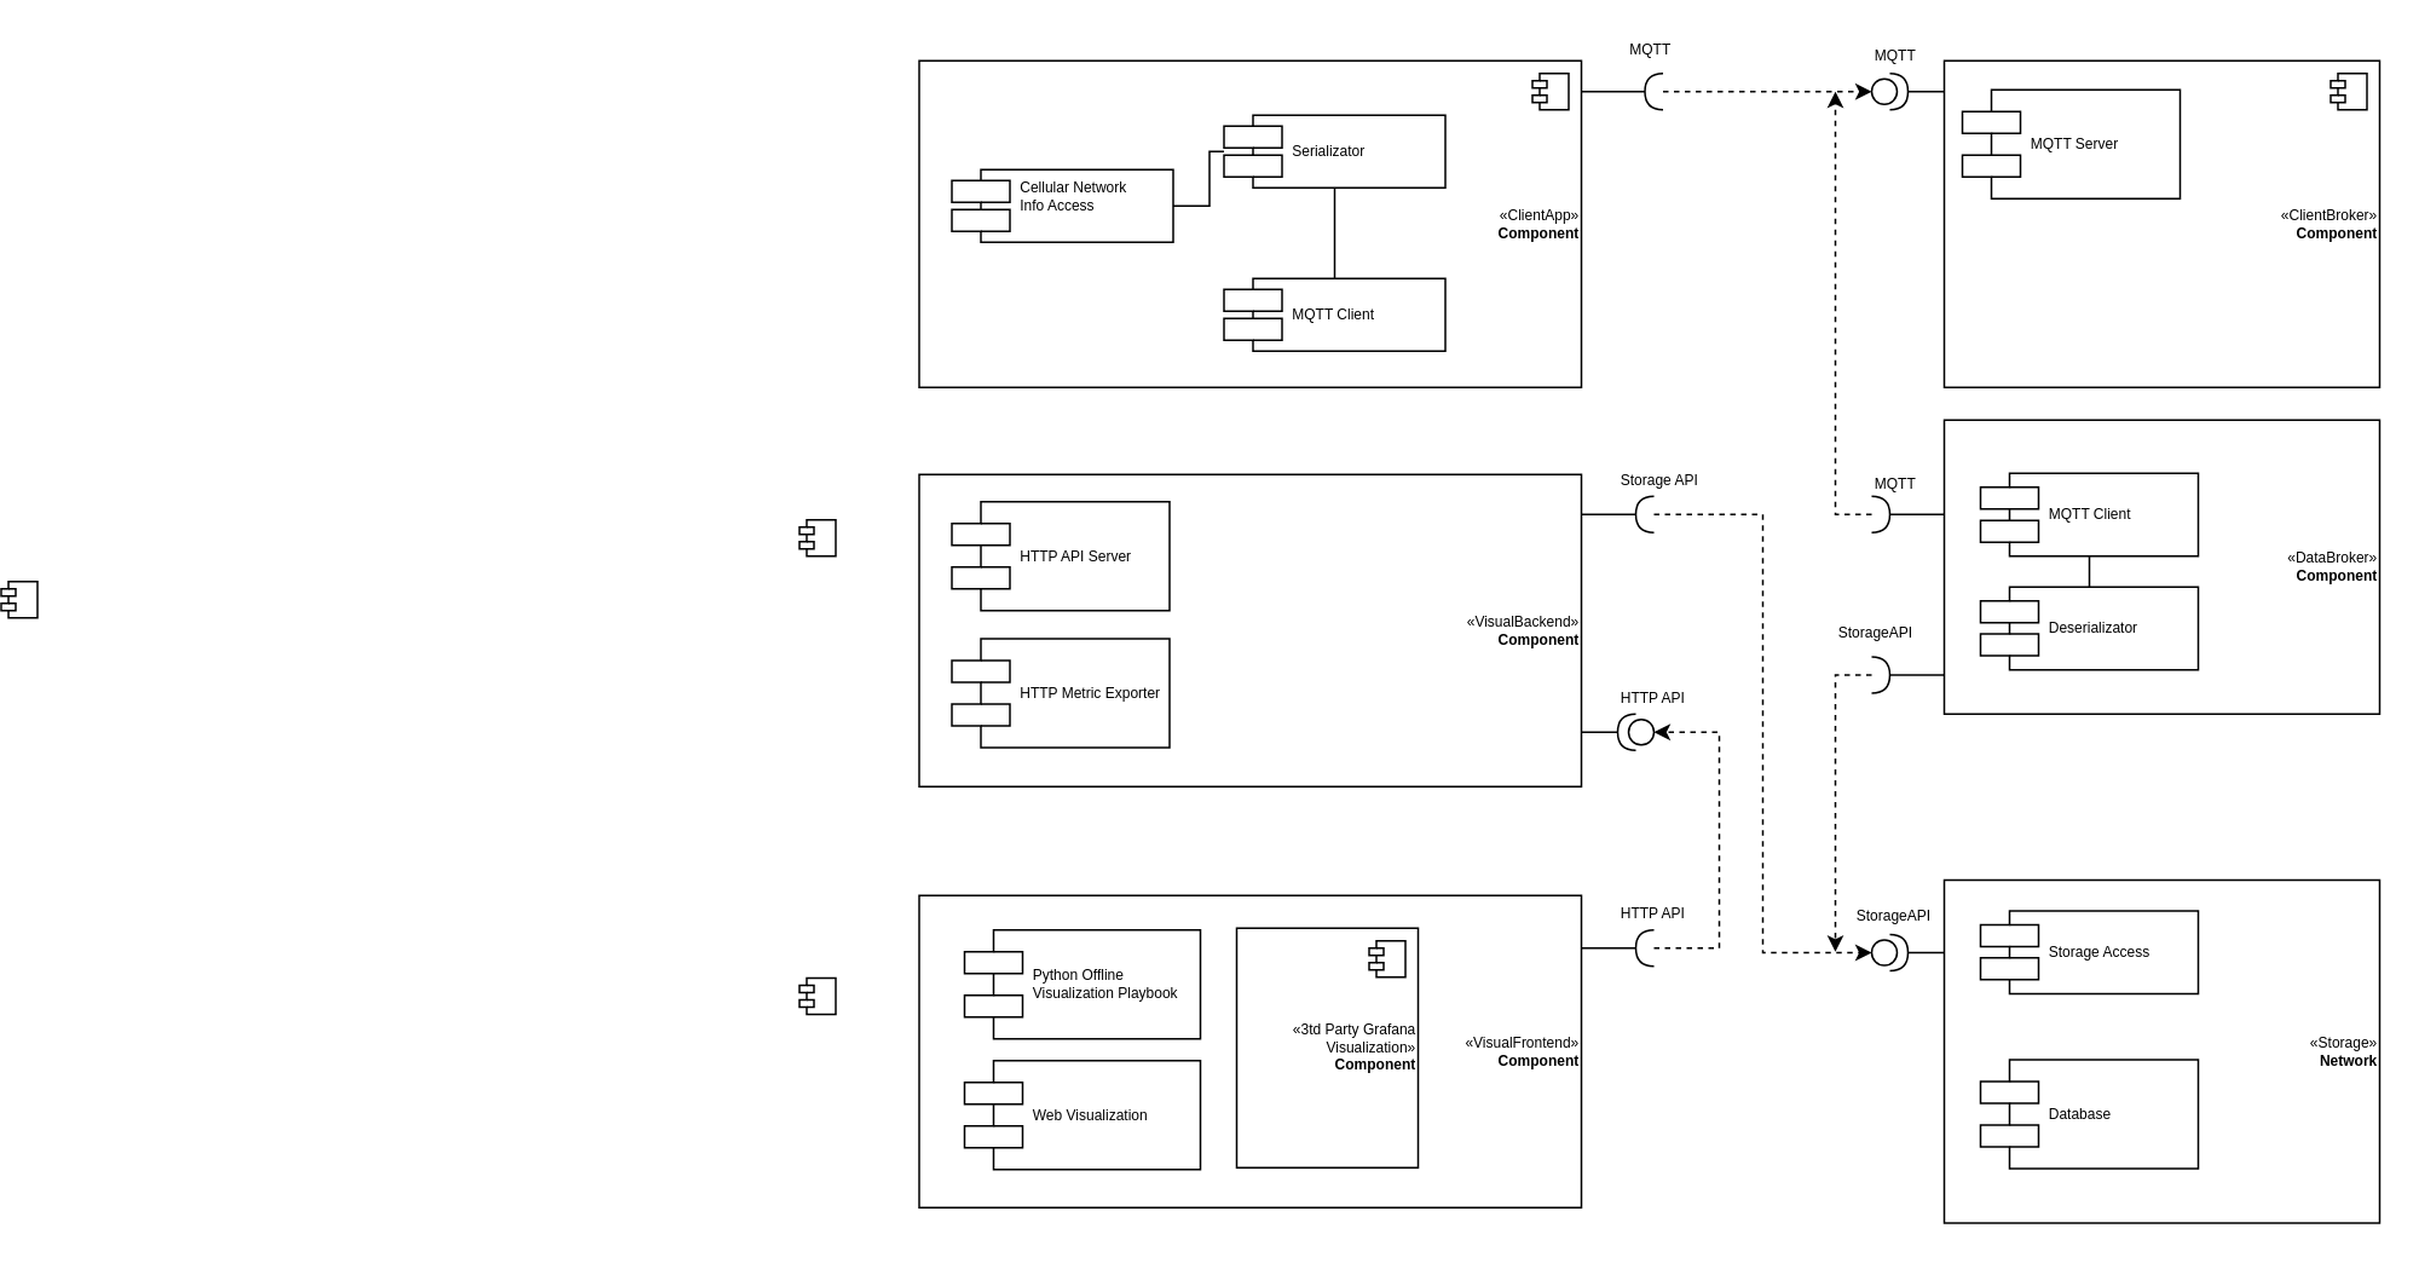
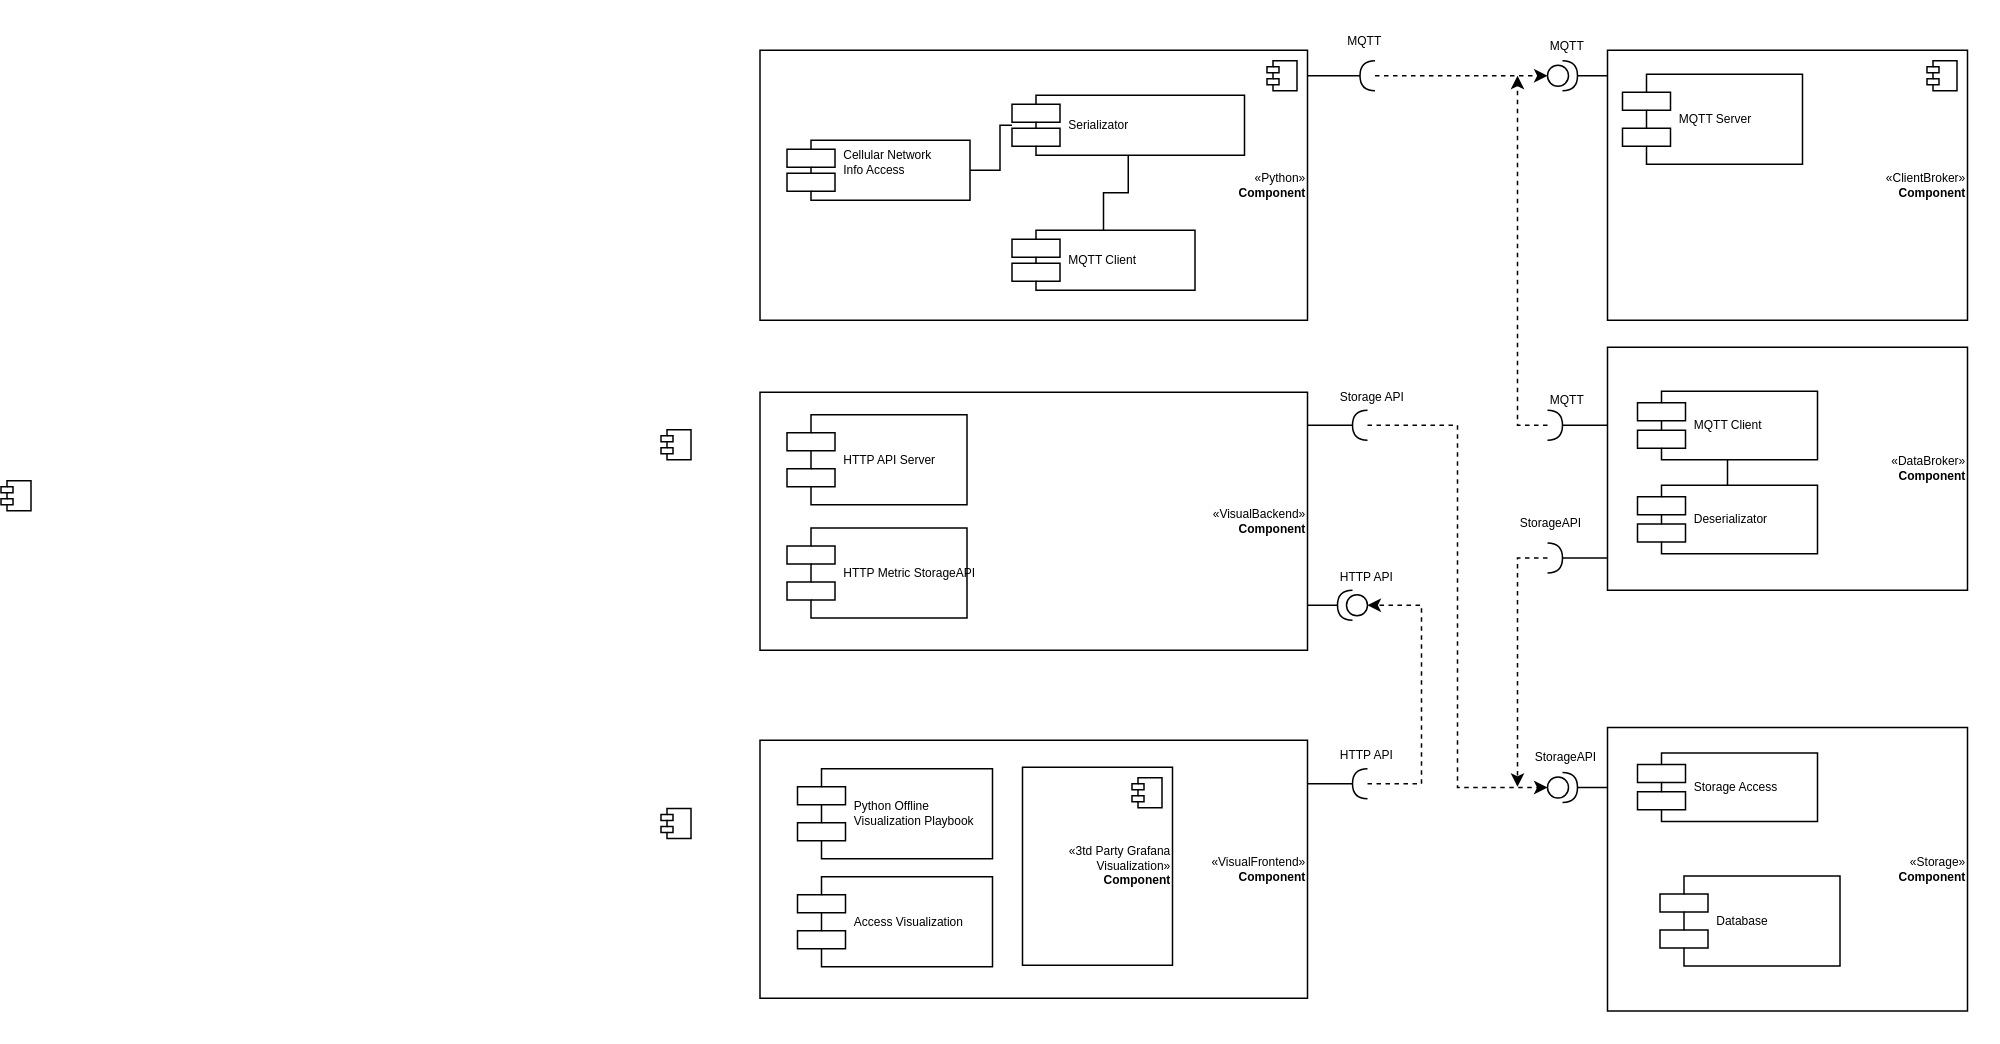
- <mxCell id="6" value="Serializator" style="shape=component;align=left;spacingLeft=36;fontSize=8;" vertex="1" parent="3"><mxGeometry x="168" y="30" width="122" height="40" as="geometry" /></mxCell>
+ <mxCell id="6" value="Serializator" style="shape=component;align=left;spacingLeft=36;fontSize=8;" vertex="1" parent="3"><mxGeometry x="168" y="30" width="155" height="40" as="geometry" /></mxCell>
- <mxCell id="3" value="«ClientApp»&lt;br&gt;&lt;b&gt;Component&lt;/b&gt;" style="html=1;fontSize=8;align=right;" vertex="1" parent="2"><mxGeometry y="13" width="365" height="180" as="geometry" /></mxCell>
+ <mxCell id="3" value="«Python»&lt;br&gt;&lt;b&gt;Component&lt;/b&gt;" style="html=1;fontSize=8;align=right;" vertex="1" parent="2"><mxGeometry y="13" width="365" height="180" as="geometry" /></mxCell>
- <mxCell id="47" value="HTTP Metric Exporter" style="shape=component;align=left;spacingLeft=36;fontSize=8;" vertex="1" parent="1"><mxGeometry x="38" y="351.5" width="120" height="60" as="geometry" /></mxCell>
+ <mxCell id="47" value="HTTP Metric StorageAPI" style="shape=component;align=left;spacingLeft=36;fontSize=8;" vertex="1" parent="1"><mxGeometry x="38" y="351.5" width="120" height="60" as="geometry" /></mxCell>
- <mxCell id="22" value="«Storage»&lt;br&gt;&lt;b&gt;Network&lt;/b&gt;" style="html=1;fontSize=8;align=right;" vertex="1" parent="1"><mxGeometry x="585" y="484.5" width="240" height="189" as="geometry" /></mxCell>
+ <mxCell id="22" value="«Storage»&lt;br&gt;&lt;b&gt;Component&lt;/b&gt;" style="html=1;fontSize=8;align=right;" vertex="1" parent="1"><mxGeometry x="585" y="484.5" width="240" height="189" as="geometry" /></mxCell>
- <mxCell id="31" value="Database" style="shape=component;align=left;spacingLeft=36;fontSize=8;" vertex="1" parent="1"><mxGeometry x="605" y="583.5" width="120" height="60" as="geometry" /></mxCell>
+ <mxCell id="31" value="Database" style="shape=component;align=left;spacingLeft=36;fontSize=8;" vertex="1" parent="1"><mxGeometry x="620" y="583.5" width="120" height="60" as="geometry" /></mxCell>
- <mxCell id="59" value="Web Visualization" style="shape=component;align=left;spacingLeft=36;fontSize=8;" vertex="1" parent="1"><mxGeometry x="45" y="584" width="130" height="60" as="geometry" /></mxCell>
+ <mxCell id="59" value="Access Visualization" style="shape=component;align=left;spacingLeft=36;fontSize=8;" vertex="1" parent="1"><mxGeometry x="45" y="584" width="130" height="60" as="geometry" /></mxCell>
